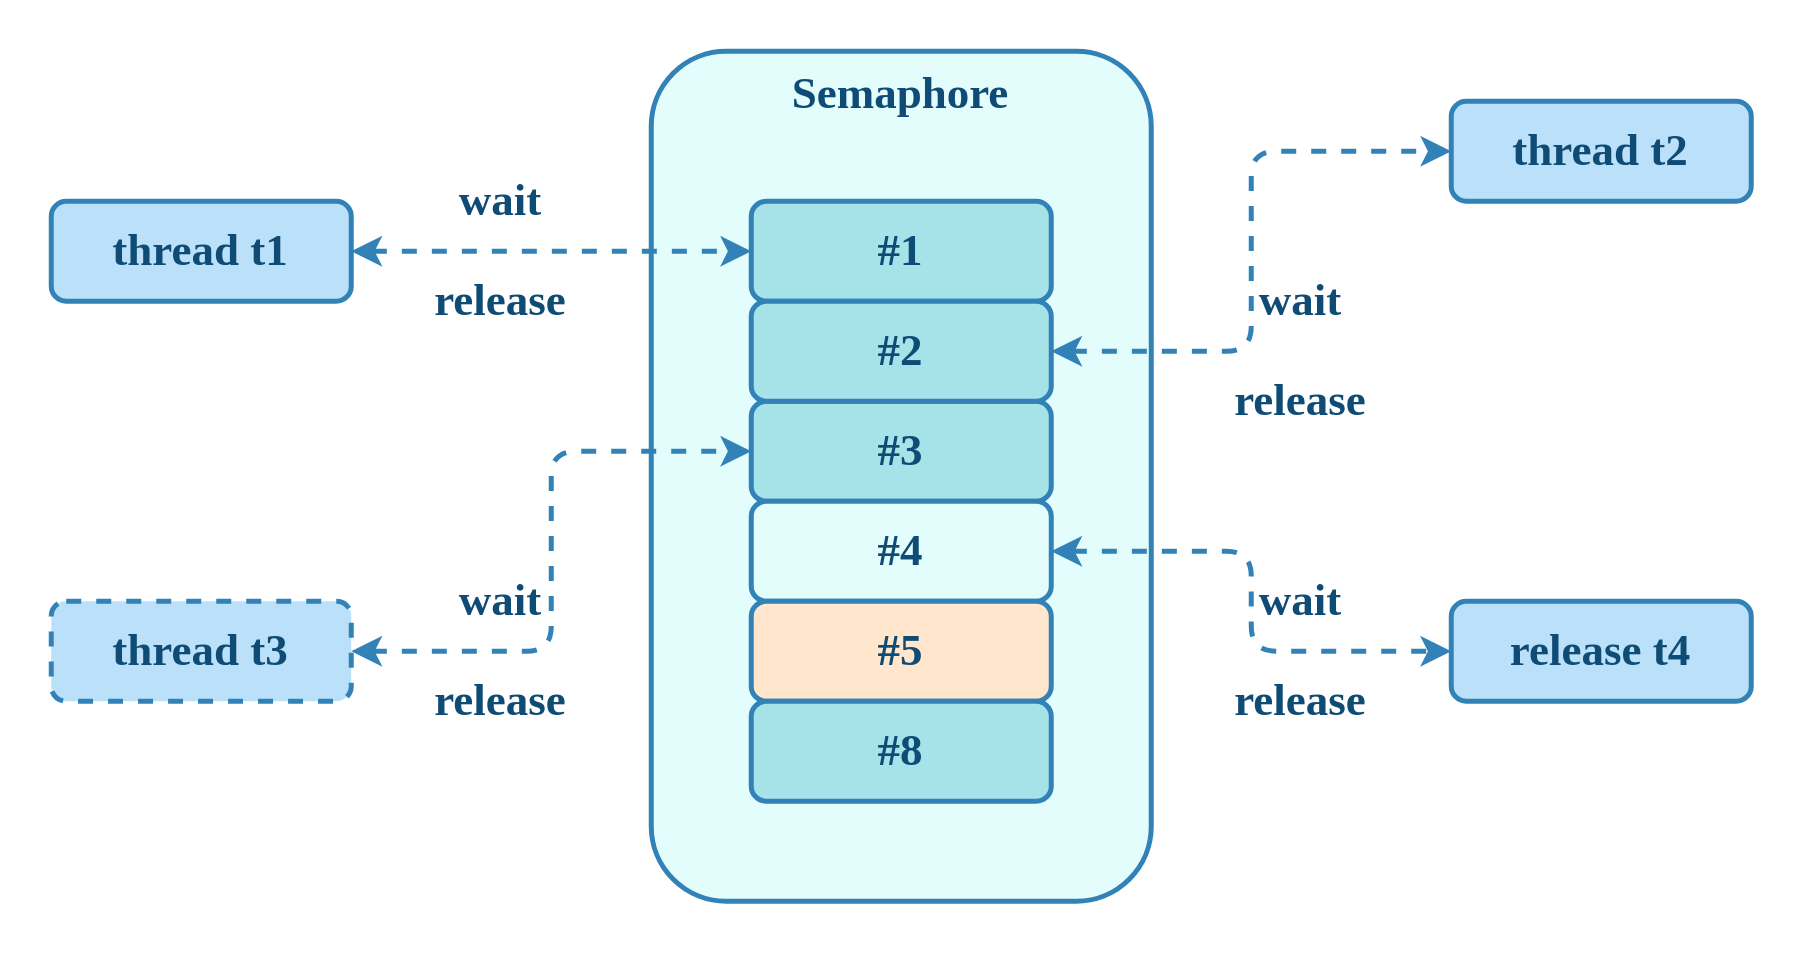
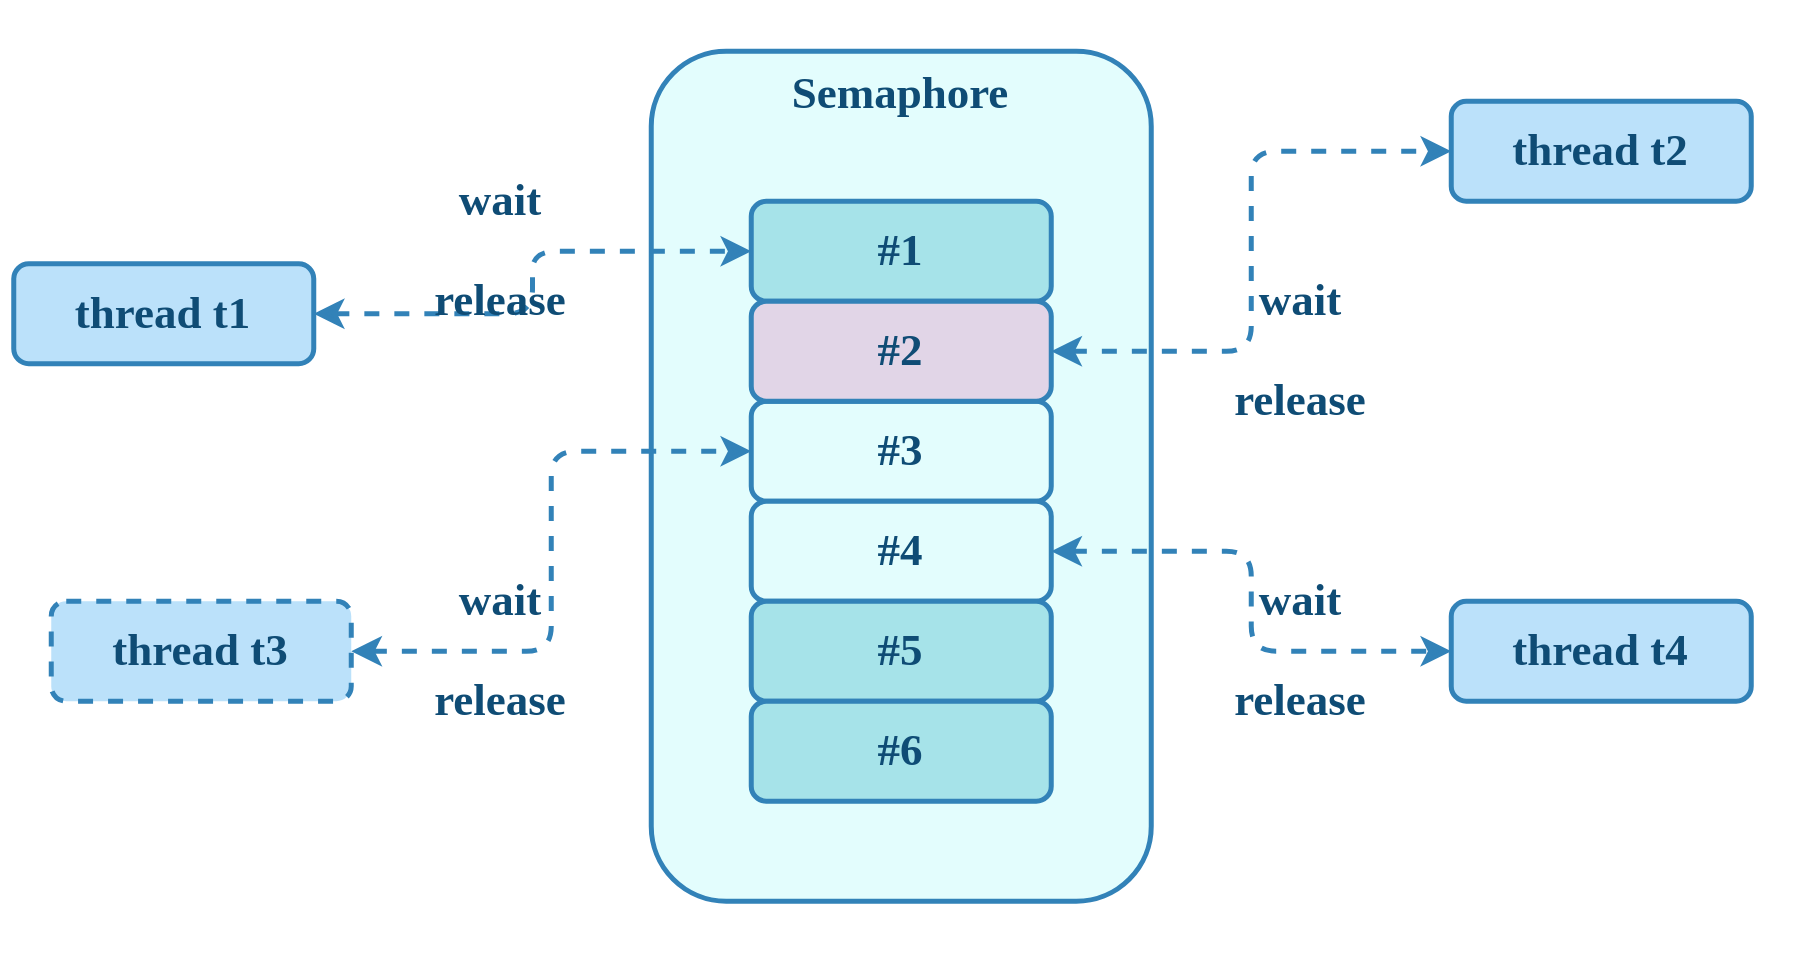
- <mxCell id="12" value="thread t1" style="rounded=1;whiteSpace=wrap;html=1;hachureGap=4;strokeColor=#3282B8;fontFamily=Comic Sans MS;fontSize=18;fillColor=#BBE1FA;fontStyle=1;container=0;shadow=0;strokeWidth=2;verticalAlign=middle;fontColor=#0F4C75;" vertex="1" parent="1"><mxGeometry x="20" y="80" width="120" height="40" as="geometry" /></mxCell>
+ <mxCell id="12" value="thread t1" style="rounded=1;whiteSpace=wrap;html=1;hachureGap=4;strokeColor=#3282B8;fontFamily=Comic Sans MS;fontSize=18;fillColor=#BBE1FA;fontStyle=1;container=0;shadow=0;strokeWidth=2;verticalAlign=middle;fontColor=#0F4C75;" vertex="1" parent="1"><mxGeometry x="5" y="105" width="120" height="40" as="geometry" /></mxCell>
- <mxCell id="6" value="#2" style="rounded=1;whiteSpace=wrap;html=1;hachureGap=4;strokeColor=#3282B8;fontFamily=Comic Sans MS;fontSize=18;fillColor=#A6E3E9;fontStyle=1;container=0;shadow=0;fontColor=#0F4C75;strokeWidth=2;" vertex="1" parent="1"><mxGeometry x="300" y="120" width="120" height="40" as="geometry" /></mxCell>
+ <mxCell id="6" value="#2" style="rounded=1;whiteSpace=wrap;html=1;hachureGap=4;strokeColor=#3282B8;fontFamily=Comic Sans MS;fontSize=18;fillColor=#e1d5e7;fontStyle=1;container=0;shadow=0;fontColor=#0F4C75;strokeWidth=2;" vertex="1" parent="1"><mxGeometry x="300" y="120" width="120" height="40" as="geometry" /></mxCell>
- <mxCell id="4" value="#3" style="rounded=1;whiteSpace=wrap;html=1;hachureGap=4;strokeColor=#3282B8;fontFamily=Comic Sans MS;fontSize=18;fillColor=#A6E3E9;fontStyle=1;container=0;shadow=0;fontColor=#0F4C75;strokeWidth=2;" vertex="1" parent="1"><mxGeometry x="300" y="160" width="120" height="40" as="geometry" /></mxCell>
+ <mxCell id="4" value="#3" style="rounded=1;whiteSpace=wrap;html=1;hachureGap=4;strokeColor=#3282B8;fontFamily=Comic Sans MS;fontSize=18;fillColor=#e3fdfd;fontStyle=1;container=0;shadow=0;fontColor=#0F4C75;strokeWidth=2;" vertex="1" parent="1"><mxGeometry x="300" y="160" width="120" height="40" as="geometry" /></mxCell>
- <mxCell id="9" value="#5" style="rounded=1;whiteSpace=wrap;html=1;hachureGap=4;strokeColor=#3282B8;fontFamily=Comic Sans MS;fontSize=18;fillColor=#ffe6cc;fontStyle=1;container=0;shadow=0;fontColor=#0F4C75;strokeWidth=2;" vertex="1" parent="1"><mxGeometry x="300" y="240" width="120" height="40" as="geometry" /></mxCell>
+ <mxCell id="9" value="#5" style="rounded=1;whiteSpace=wrap;html=1;hachureGap=4;strokeColor=#3282B8;fontFamily=Comic Sans MS;fontSize=18;fillColor=#A6E3E9;fontStyle=1;container=0;shadow=0;fontColor=#0F4C75;strokeWidth=2;" vertex="1" parent="1"><mxGeometry x="300" y="240" width="120" height="40" as="geometry" /></mxCell>
- <mxCell id="16" value="release t4" style="rounded=1;whiteSpace=wrap;html=1;hachureGap=4;strokeColor=#3282B8;fontFamily=Comic Sans MS;fontSize=18;fillColor=#BBE1FA;fontStyle=1;container=0;shadow=0;strokeWidth=2;verticalAlign=middle;fontColor=#0F4C75;" vertex="1" parent="1"><mxGeometry x="580" y="240" width="120" height="40" as="geometry" /></mxCell>
+ <mxCell id="16" value="thread t4" style="rounded=1;whiteSpace=wrap;html=1;hachureGap=4;strokeColor=#3282B8;fontFamily=Comic Sans MS;fontSize=18;fillColor=#BBE1FA;fontStyle=1;container=0;shadow=0;strokeWidth=2;verticalAlign=middle;fontColor=#0F4C75;" vertex="1" parent="1"><mxGeometry x="580" y="240" width="120" height="40" as="geometry" /></mxCell>
- <mxCell id="10" value="#8" style="rounded=1;whiteSpace=wrap;html=1;hachureGap=4;strokeColor=#3282B8;fontFamily=Comic Sans MS;fontSize=18;fillColor=#A6E3E9;fontStyle=1;container=0;shadow=0;fontColor=#0F4C75;strokeWidth=2;" vertex="1" parent="1"><mxGeometry x="300" y="280" width="120" height="40" as="geometry" /></mxCell>
+ <mxCell id="10" value="#6" style="rounded=1;whiteSpace=wrap;html=1;hachureGap=4;strokeColor=#3282B8;fontFamily=Comic Sans MS;fontSize=18;fillColor=#A6E3E9;fontStyle=1;container=0;shadow=0;fontColor=#0F4C75;strokeWidth=2;" vertex="1" parent="1"><mxGeometry x="300" y="280" width="120" height="40" as="geometry" /></mxCell>
